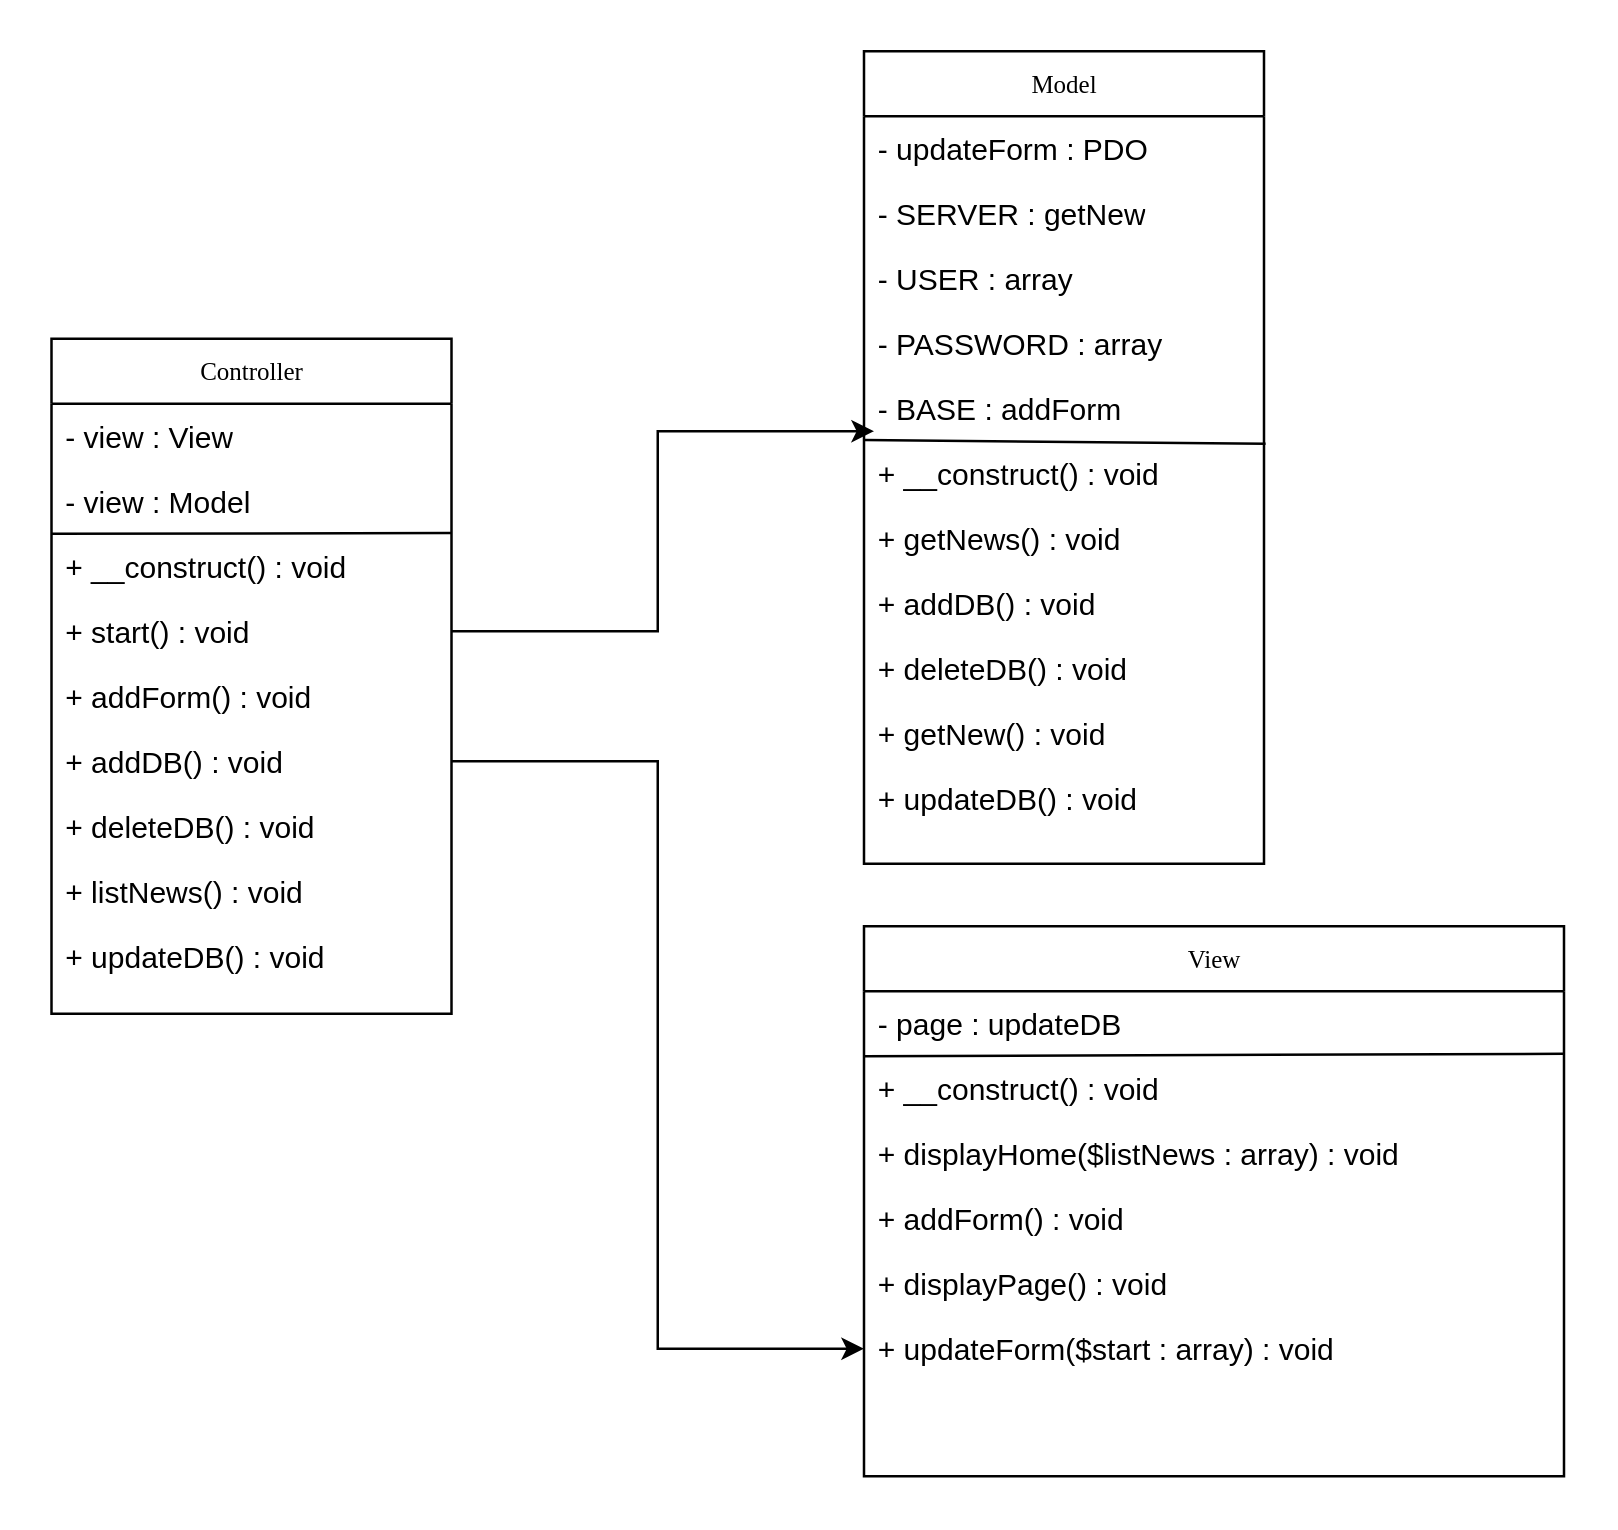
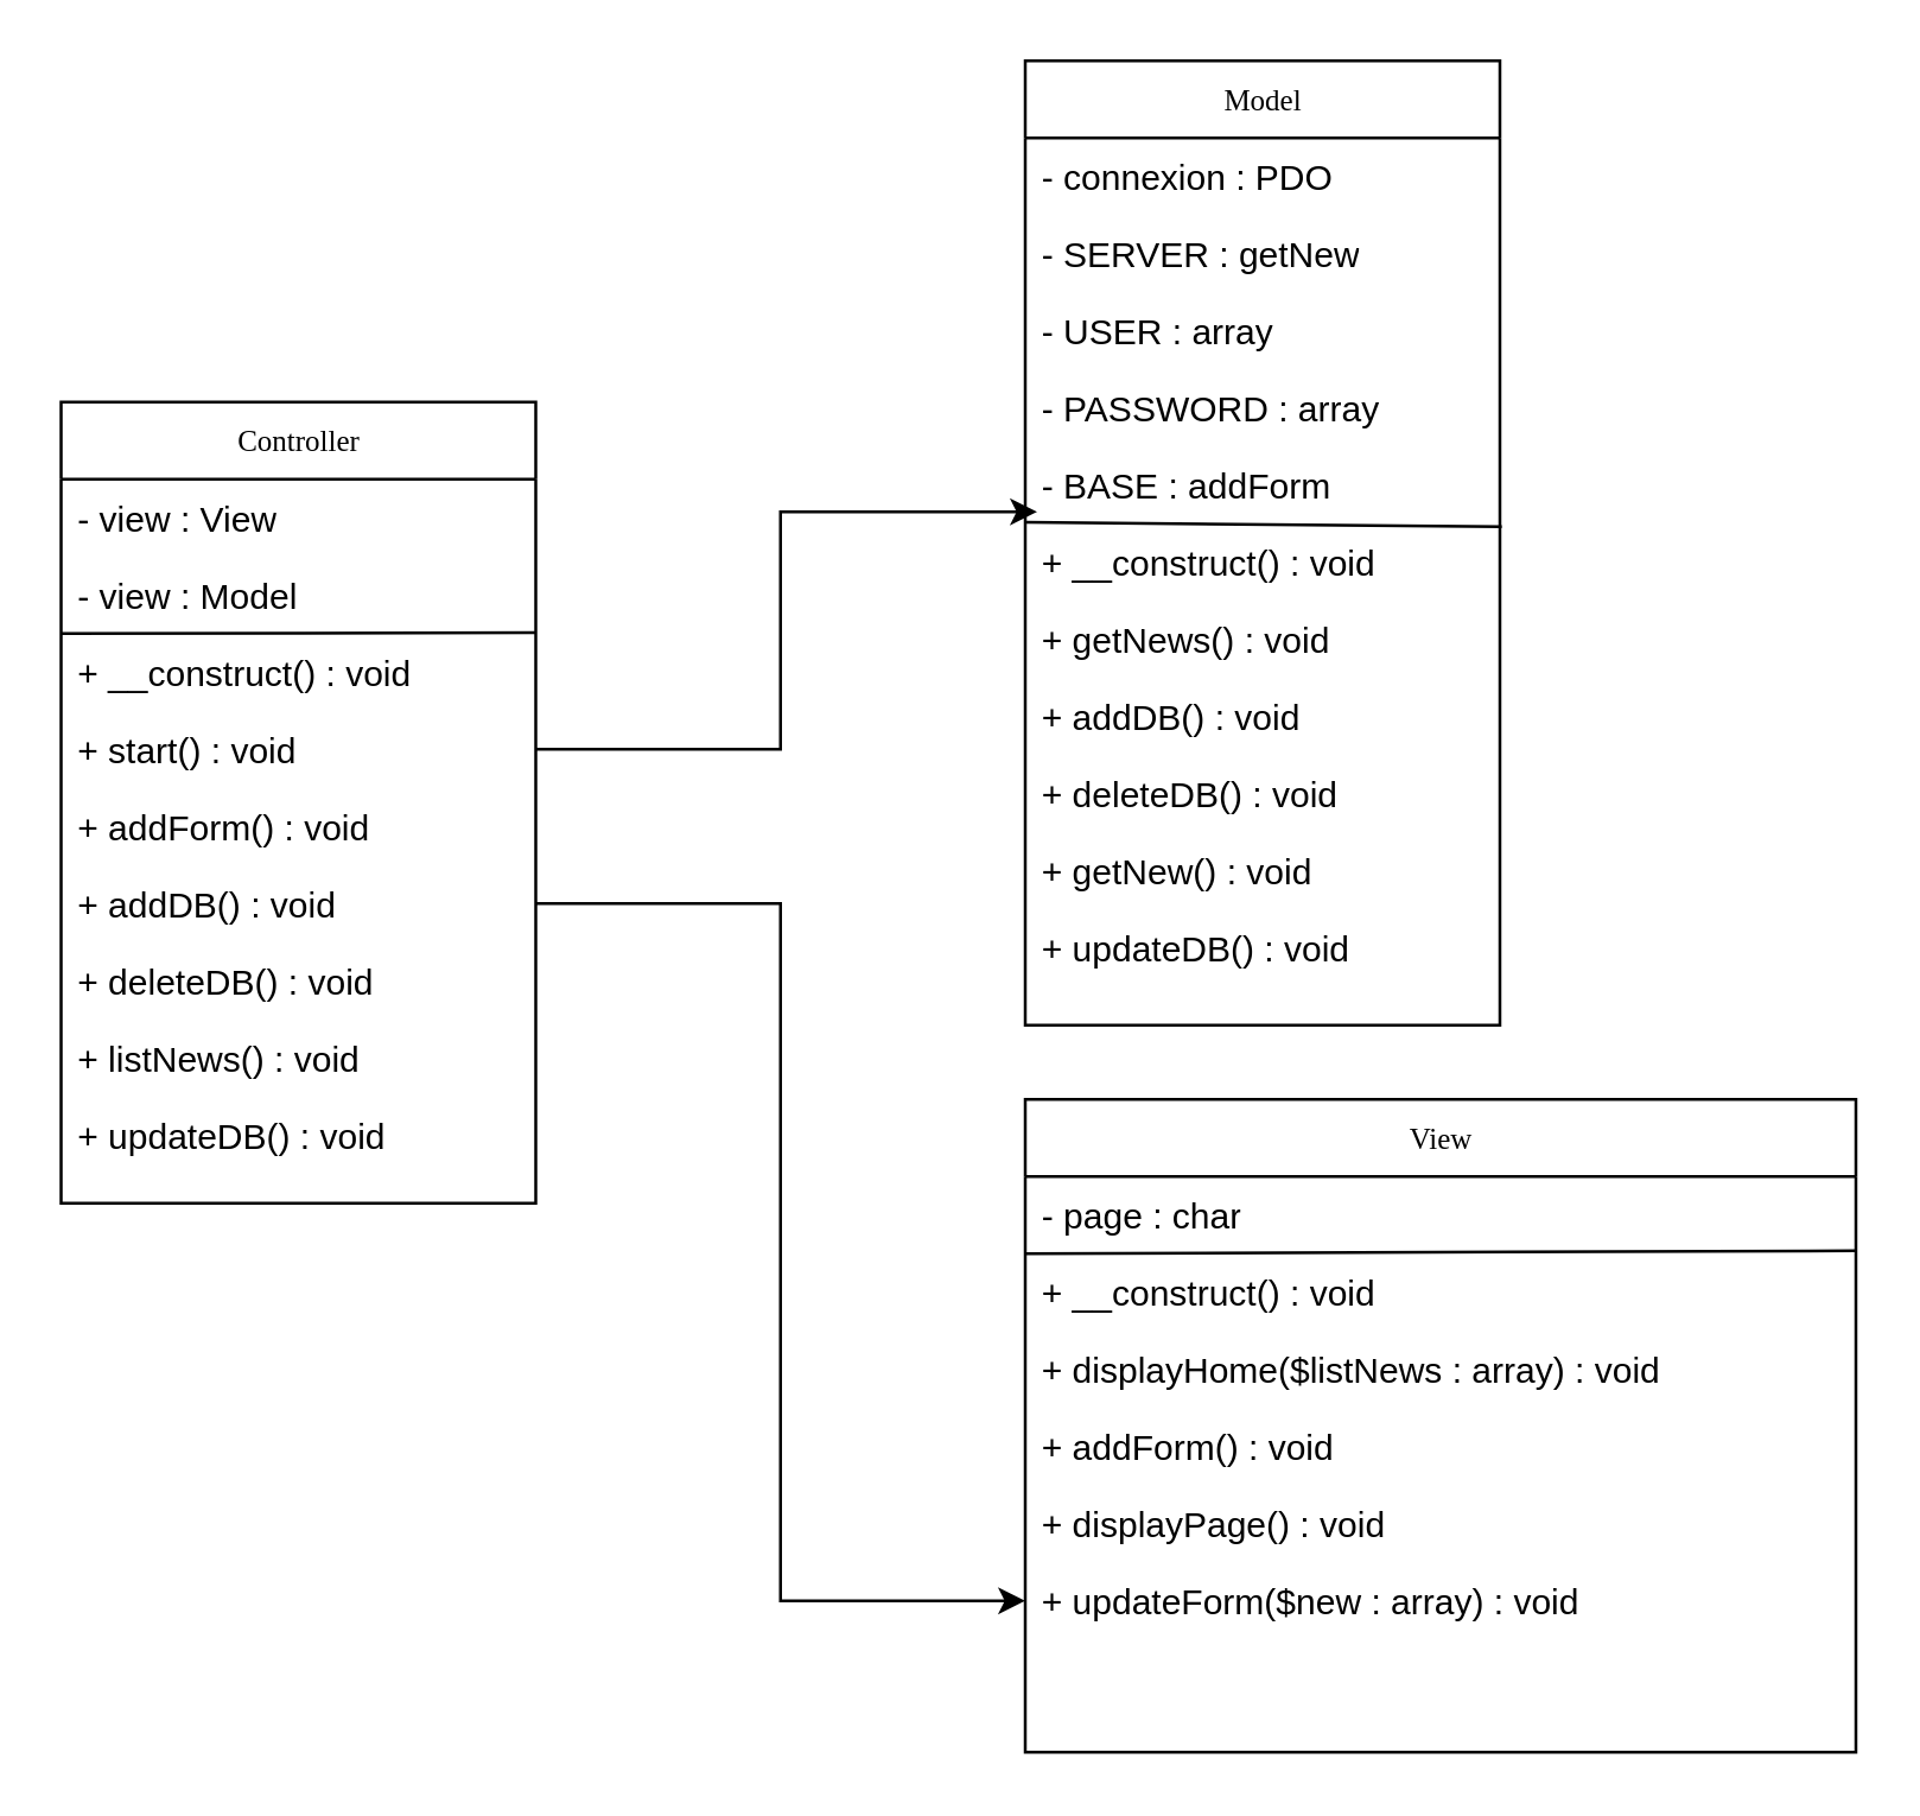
- <mxCell id="13" value="- updateForm : PDO" style="text;html=1;strokeColor=none;fillColor=none;align=left;verticalAlign=top;spacingLeft=4;spacingRight=4;whiteSpace=wrap;overflow=hidden;rotatable=0;points=[[0,0.5],[1,0.5]];portConstraint=eastwest;" vertex="1" parent="12"><mxGeometry y="26" width="160" height="26" as="geometry" /></mxCell>
+ <mxCell id="13" value="- connexion : PDO" style="text;html=1;strokeColor=none;fillColor=none;align=left;verticalAlign=top;spacingLeft=4;spacingRight=4;whiteSpace=wrap;overflow=hidden;rotatable=0;points=[[0,0.5],[1,0.5]];portConstraint=eastwest;" vertex="1" parent="12"><mxGeometry y="26" width="160" height="26" as="geometry" /></mxCell>
- <mxCell id="26" value="- page : updateDB" style="text;html=1;strokeColor=none;fillColor=none;align=left;verticalAlign=top;spacingLeft=4;spacingRight=4;whiteSpace=wrap;overflow=hidden;rotatable=0;points=[[0,0.5],[1,0.5]];portConstraint=eastwest;" vertex="1" parent="25"><mxGeometry y="26" width="280" height="26" as="geometry" /></mxCell>
+ <mxCell id="26" value="- page : char" style="text;html=1;strokeColor=none;fillColor=none;align=left;verticalAlign=top;spacingLeft=4;spacingRight=4;whiteSpace=wrap;overflow=hidden;rotatable=0;points=[[0,0.5],[1,0.5]];portConstraint=eastwest;" vertex="1" parent="25"><mxGeometry y="26" width="280" height="26" as="geometry" /></mxCell>
- <mxCell id="32" value="+ updateForm($start : array) : void" style="text;html=1;strokeColor=none;fillColor=none;align=left;verticalAlign=top;spacingLeft=4;spacingRight=4;whiteSpace=wrap;overflow=hidden;rotatable=0;points=[[0,0.5],[1,0.5]];portConstraint=eastwest;" vertex="1" parent="25"><mxGeometry y="156" width="280" height="26" as="geometry" /></mxCell>
+ <mxCell id="32" value="+ updateForm($new : array) : void" style="text;html=1;strokeColor=none;fillColor=none;align=left;verticalAlign=top;spacingLeft=4;spacingRight=4;whiteSpace=wrap;overflow=hidden;rotatable=0;points=[[0,0.5],[1,0.5]];portConstraint=eastwest;" vertex="1" parent="25"><mxGeometry y="156" width="280" height="26" as="geometry" /></mxCell>
